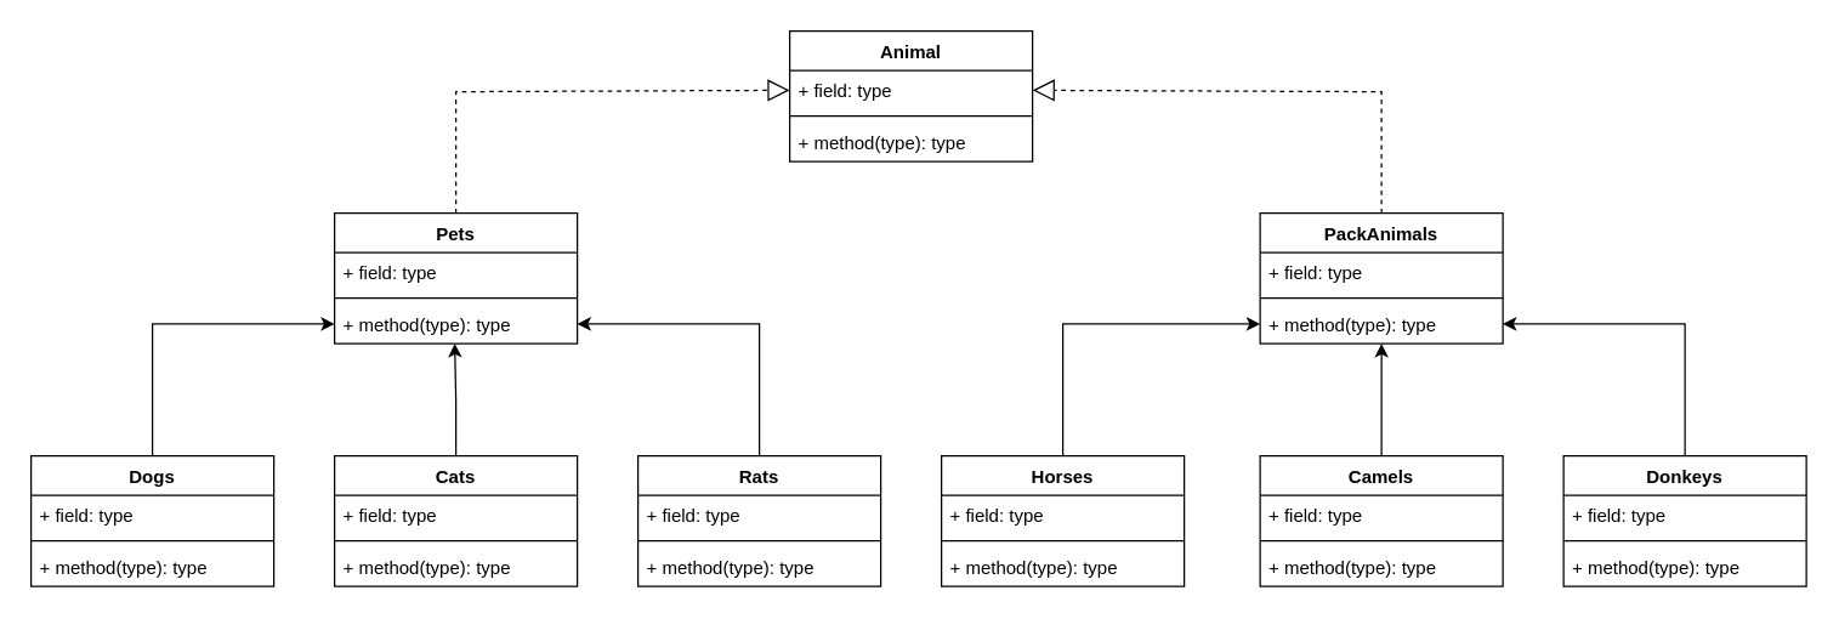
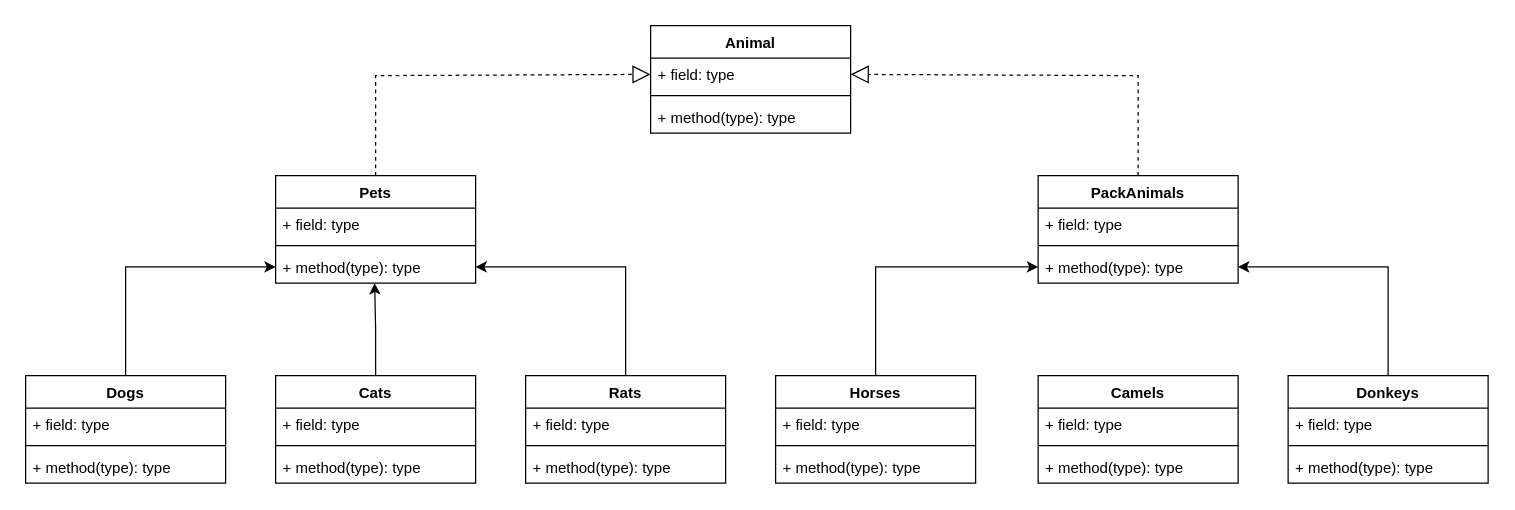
- <mxCell id="31" style="edgeStyle=orthogonalEdgeStyle;rounded=0;orthogonalLoop=1;jettySize=auto;html=1;exitX=0.5;exitY=0;exitDx=0;exitDy=0;entryX=0.5;entryY=1;entryDx=0;entryDy=0;" edge="1" parent="1" source="32" target="10"><mxGeometry relative="1" as="geometry"><mxPoint x="910" y="240" as="targetPoint" /></mxGeometry></mxCell>
